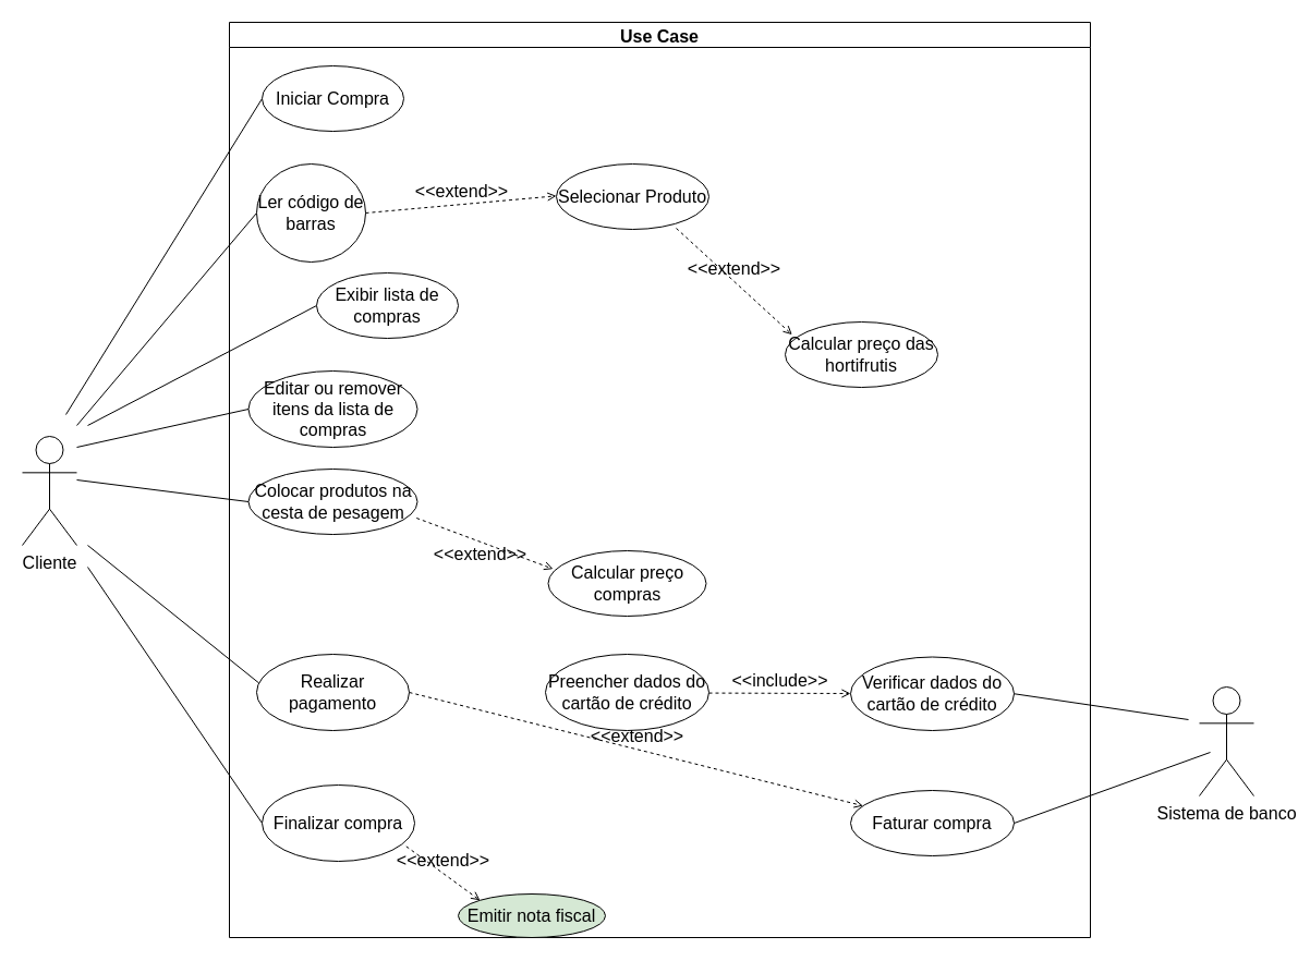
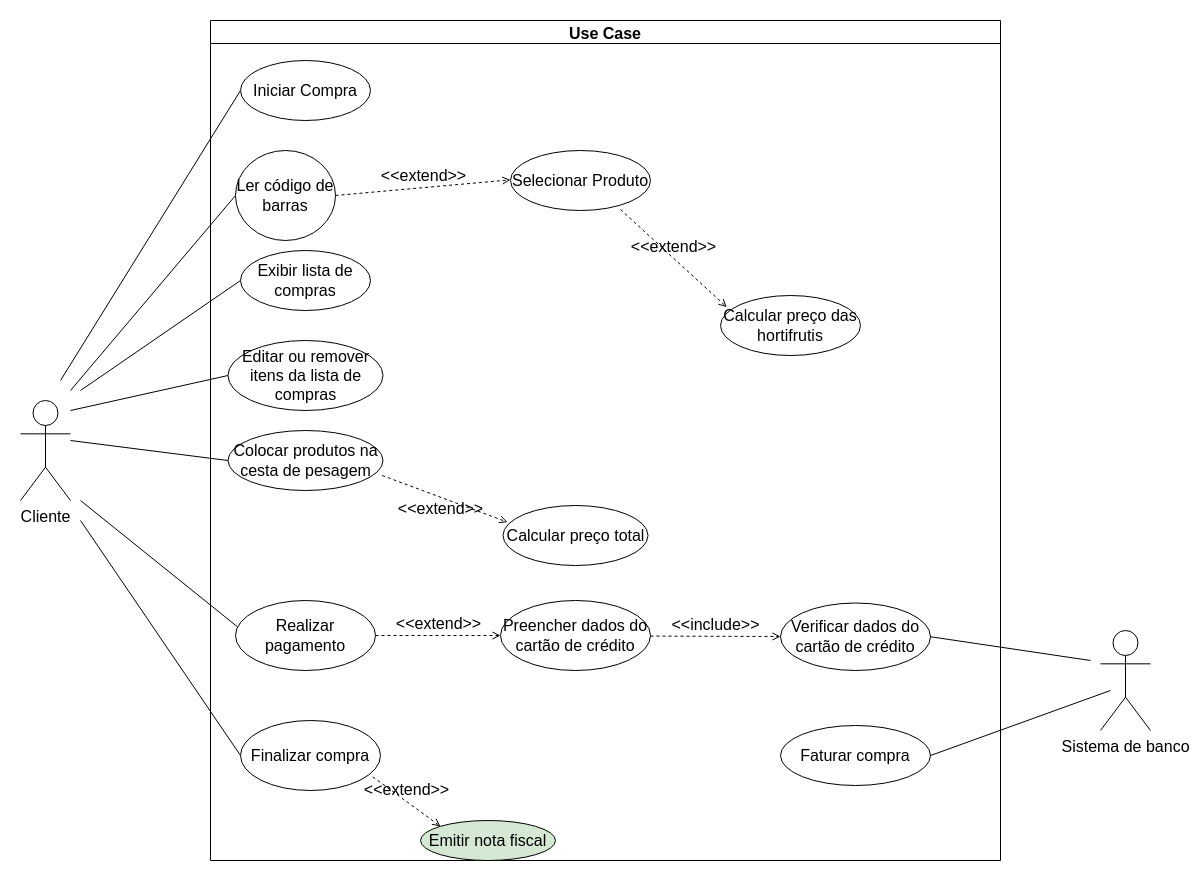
- <mxCell id="13" value="Exibir lista de compras" style="ellipse;whiteSpace=wrap;html=1;fontSize=16;" vertex="1" parent="10"><mxGeometry x="80" y="230" width="130" height="60" as="geometry" /></mxCell>
+ <mxCell id="13" value="Exibir lista de compras" style="ellipse;whiteSpace=wrap;html=1;fontSize=16;" vertex="1" parent="10"><mxGeometry x="30" y="230" width="130" height="60" as="geometry" /></mxCell>
- <mxCell id="17" value="Calcular preço compras" style="ellipse;whiteSpace=wrap;html=1;fontSize=16;" vertex="1" parent="10"><mxGeometry x="292.5" y="485" width="145" height="60" as="geometry" /></mxCell>
+ <mxCell id="17" value="Calcular preço total" style="ellipse;whiteSpace=wrap;html=1;fontSize=16;" vertex="1" parent="10"><mxGeometry x="292.5" y="485" width="145" height="60" as="geometry" /></mxCell>
- <mxCell id="28" value="&amp;lt;&amp;lt;extend&amp;gt;&amp;gt;" style="html=1;verticalAlign=bottom;labelBackgroundColor=none;endArrow=open;endFill=0;dashed=1;rounded=0;fontSize=16;exitX=1;exitY=0.5;exitDx=0;exitDy=0;" edge="1" parent="10" source="14" target="22"><mxGeometry width="160" relative="1" as="geometry"><mxPoint x="158.01" y="592.98" as="sourcePoint" /><mxPoint x="290.005" y="650" as="targetPoint" /><mxPoint as="offset" /></mxGeometry></mxCell>
+ <mxCell id="28" value="&amp;lt;&amp;lt;extend&amp;gt;&amp;gt;" style="html=1;verticalAlign=bottom;labelBackgroundColor=none;endArrow=open;endFill=0;dashed=1;rounded=0;fontSize=16;entryX=0;entryY=0.5;entryDx=0;entryDy=0;exitX=1;exitY=0.5;exitDx=0;exitDy=0;" edge="1" parent="10" source="14" target="18"><mxGeometry width="160" relative="1" as="geometry"><mxPoint x="158.01" y="592.98" as="sourcePoint" /><mxPoint x="290.005" y="650" as="targetPoint" /><mxPoint as="offset" /></mxGeometry></mxCell>
